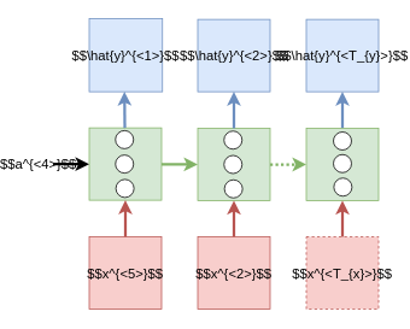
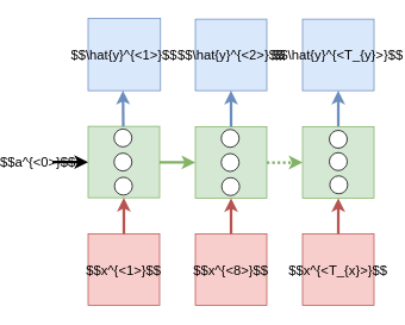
- <mxCell id="8" value="&lt;span&gt;$$a^{&amp;lt;4&amp;gt;}$$&lt;/span&gt;" style="text;html=1;strokeColor=none;fillColor=none;align=center;verticalAlign=middle;whiteSpace=wrap;rounded=0;fontSize=15;" vertex="1" parent="1"><mxGeometry x="20" y="171" width="40" height="20" as="geometry" /></mxCell>
+ <mxCell id="8" value="&lt;span&gt;$$a^{&amp;lt;0&amp;gt;}$$&lt;/span&gt;" style="text;html=1;strokeColor=none;fillColor=none;align=center;verticalAlign=middle;whiteSpace=wrap;rounded=0;fontSize=15;" vertex="1" parent="1"><mxGeometry x="20" y="171" width="40" height="20" as="geometry" /></mxCell>
- <mxCell id="4" value="$$x^{&amp;lt;5&amp;gt;}$$&lt;br style=&quot;font-size: 15px&quot;&gt;" style="whiteSpace=wrap;html=1;aspect=fixed;fillColor=#f8cecc;strokeColor=#b85450;fontSize=15;" vertex="1" parent="1"><mxGeometry x="96" y="261.5" width="80" height="80" as="geometry" /></mxCell>
+ <mxCell id="4" value="$$x^{&amp;lt;1&amp;gt;}$$&lt;br style=&quot;font-size: 15px&quot;&gt;" style="whiteSpace=wrap;html=1;aspect=fixed;fillColor=#f8cecc;strokeColor=#b85450;fontSize=15;" vertex="1" parent="1"><mxGeometry x="96" y="261.5" width="80" height="80" as="geometry" /></mxCell>
- <mxCell id="14" value="$$x^{&amp;lt;2&amp;gt;}$$&lt;br style=&quot;font-size: 15px&quot;&gt;" style="whiteSpace=wrap;html=1;aspect=fixed;fillColor=#f8cecc;strokeColor=#b85450;fontSize=15;" vertex="1" parent="1"><mxGeometry x="216" y="261.5" width="80" height="80" as="geometry" /></mxCell>
+ <mxCell id="14" value="$$x^{&amp;lt;8&amp;gt;}$$&lt;br style=&quot;font-size: 15px&quot;&gt;" style="whiteSpace=wrap;html=1;aspect=fixed;fillColor=#f8cecc;strokeColor=#b85450;fontSize=15;" vertex="1" parent="1"><mxGeometry x="216" y="261.5" width="80" height="80" as="geometry" /></mxCell>
- <mxCell id="24" value="&lt;span style=&quot;font-size: 15px&quot;&gt;$$x^{&amp;lt;T_{x}&amp;gt;}$$&lt;/span&gt;&lt;br style=&quot;font-size: 15px&quot;&gt;" style="whiteSpace=wrap;html=1;aspect=fixed;fillColor=#f8cecc;strokeColor=#b85450;fontSize=15;dashed=1;" vertex="1" parent="1"><mxGeometry x="336" y="261.5" width="80" height="80" as="geometry" /></mxCell>
+ <mxCell id="24" value="&lt;span style=&quot;font-size: 15px&quot;&gt;$$x^{&amp;lt;T_{x}&amp;gt;}$$&lt;/span&gt;&lt;br style=&quot;font-size: 15px&quot;&gt;" style="whiteSpace=wrap;html=1;aspect=fixed;fillColor=#f8cecc;strokeColor=#b85450;fontSize=15;" vertex="1" parent="1"><mxGeometry x="336" y="261.5" width="80" height="80" as="geometry" /></mxCell>
